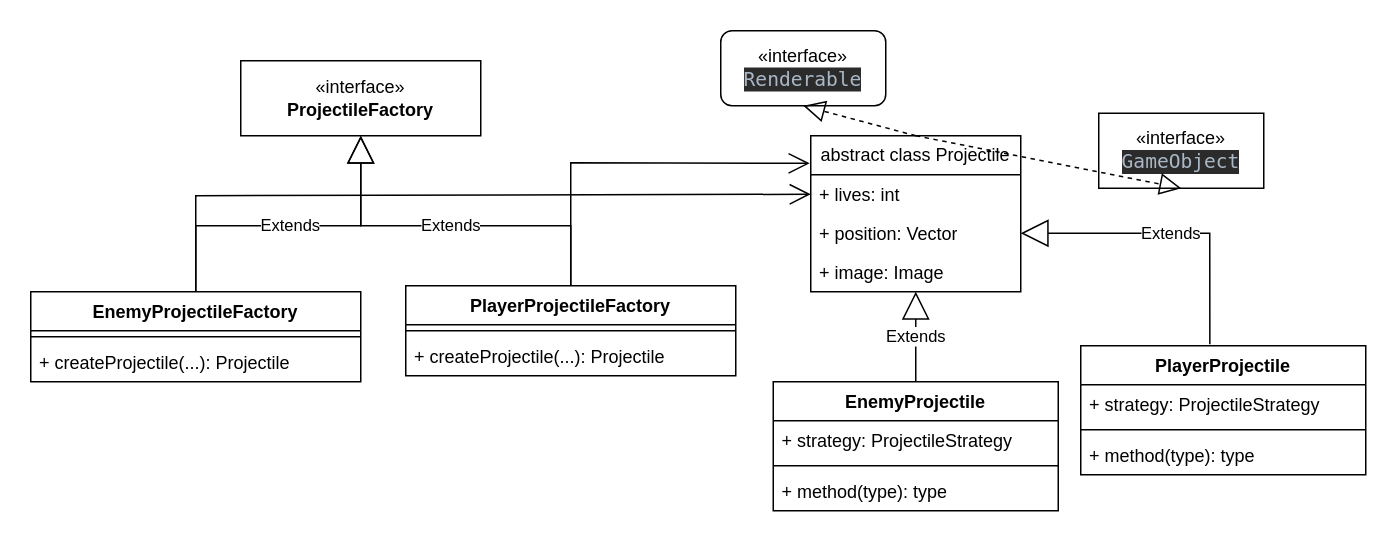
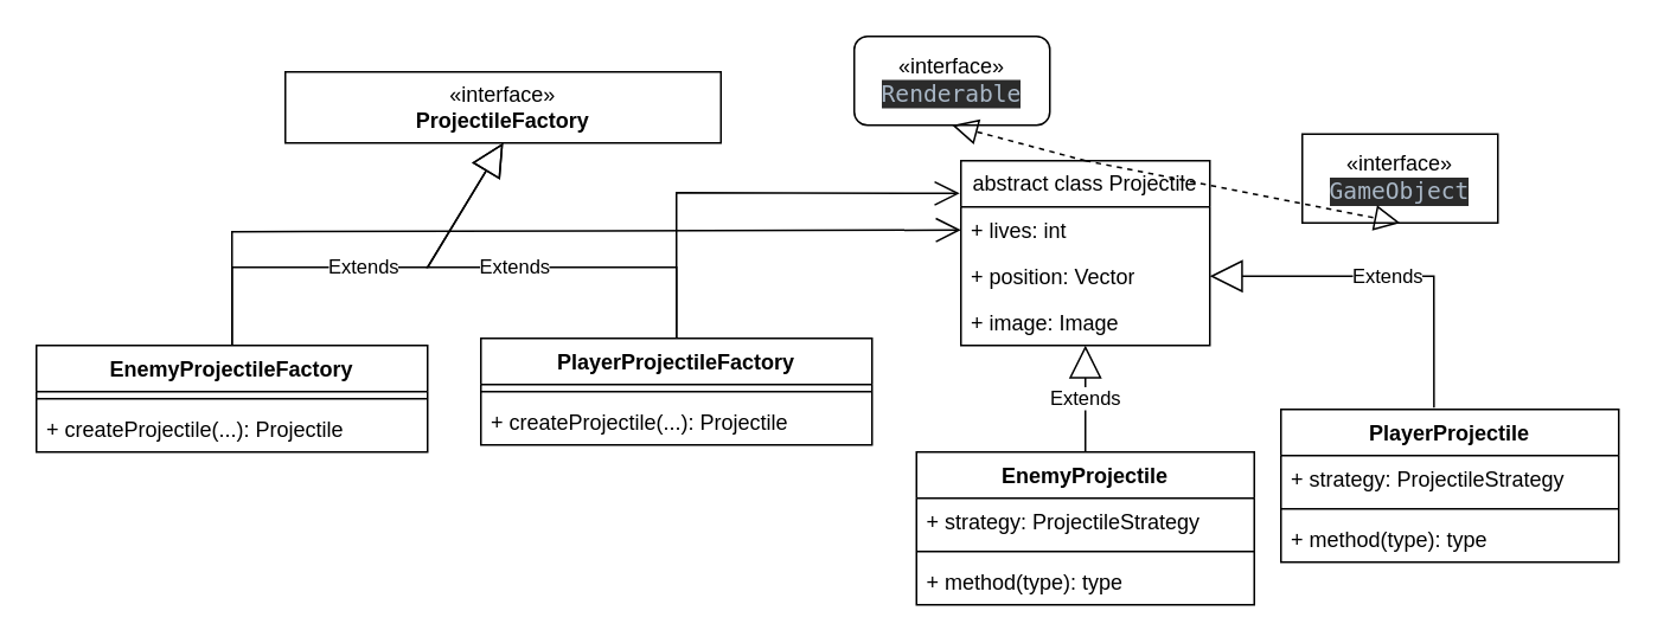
- <mxCell id="2" value="«interface»&lt;br&gt;&lt;b&gt;ProjectileFactory&lt;/b&gt;" style="html=1;whiteSpace=wrap;" vertex="1" parent="1"><mxGeometry x="160" y="40" width="160" height="50" as="geometry" /></mxCell>
+ <mxCell id="2" value="«interface»&lt;br&gt;&lt;b&gt;ProjectileFactory&lt;/b&gt;" style="html=1;whiteSpace=wrap;" vertex="1" parent="1"><mxGeometry x="160" y="40" width="245" height="40" as="geometry" /></mxCell>
